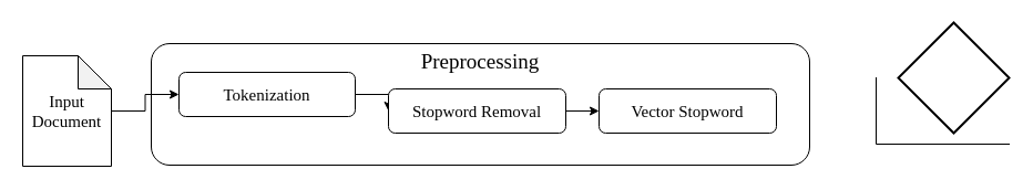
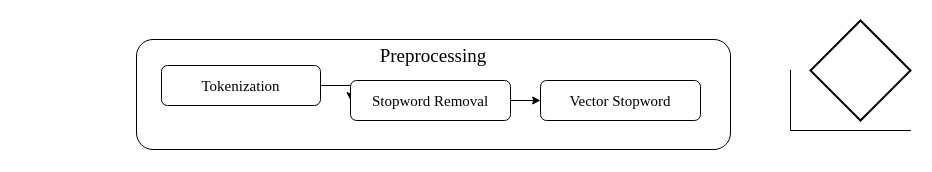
- <mxCell id="3" style="edgeStyle=orthogonalEdgeStyle;rounded=0;orthogonalLoop=1;jettySize=auto;html=1;entryX=0;entryY=0.5;entryDx=0;entryDy=0;" edge="1" parent="1" source="4" target="6"><mxGeometry relative="1" as="geometry" /></mxCell>
- <mxCell id="4" value="&lt;font style=&quot;font-size: 15px;&quot; face=&quot;Times New Roman&quot;&gt;Input Document&lt;/font&gt;" style="shape=note;whiteSpace=wrap;html=1;backgroundOutline=1;darkOpacity=0.05;" vertex="1" parent="1"><mxGeometry x="20" y="50" width="80" height="100" as="geometry" /></mxCell>
